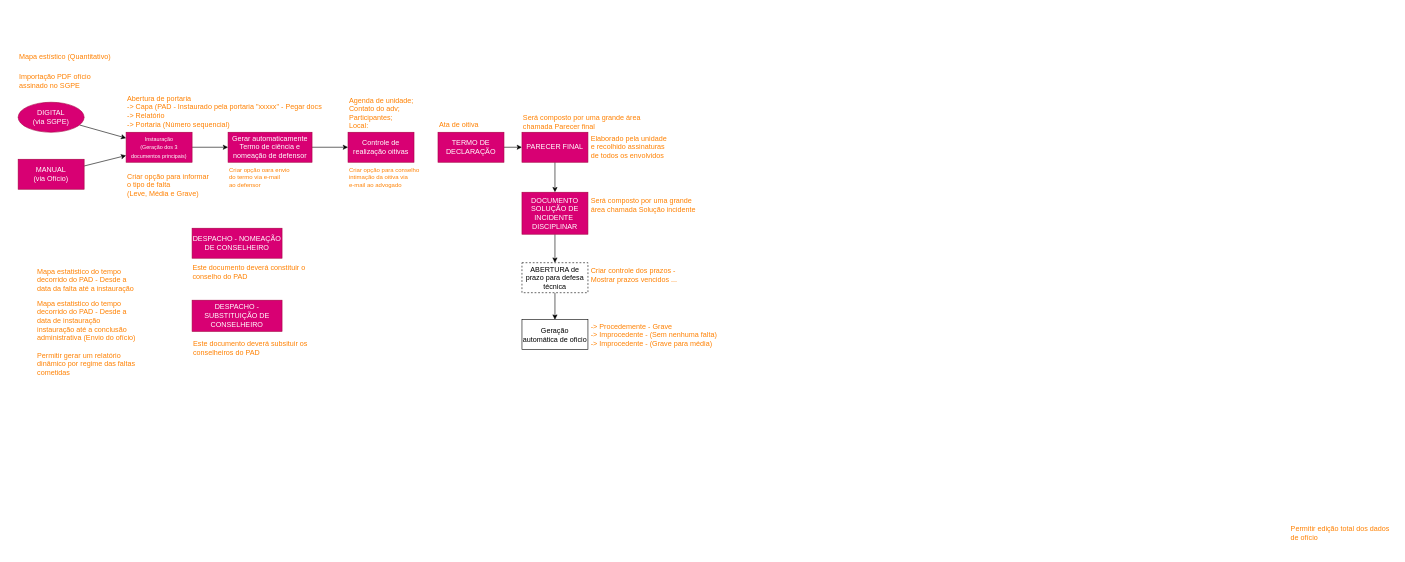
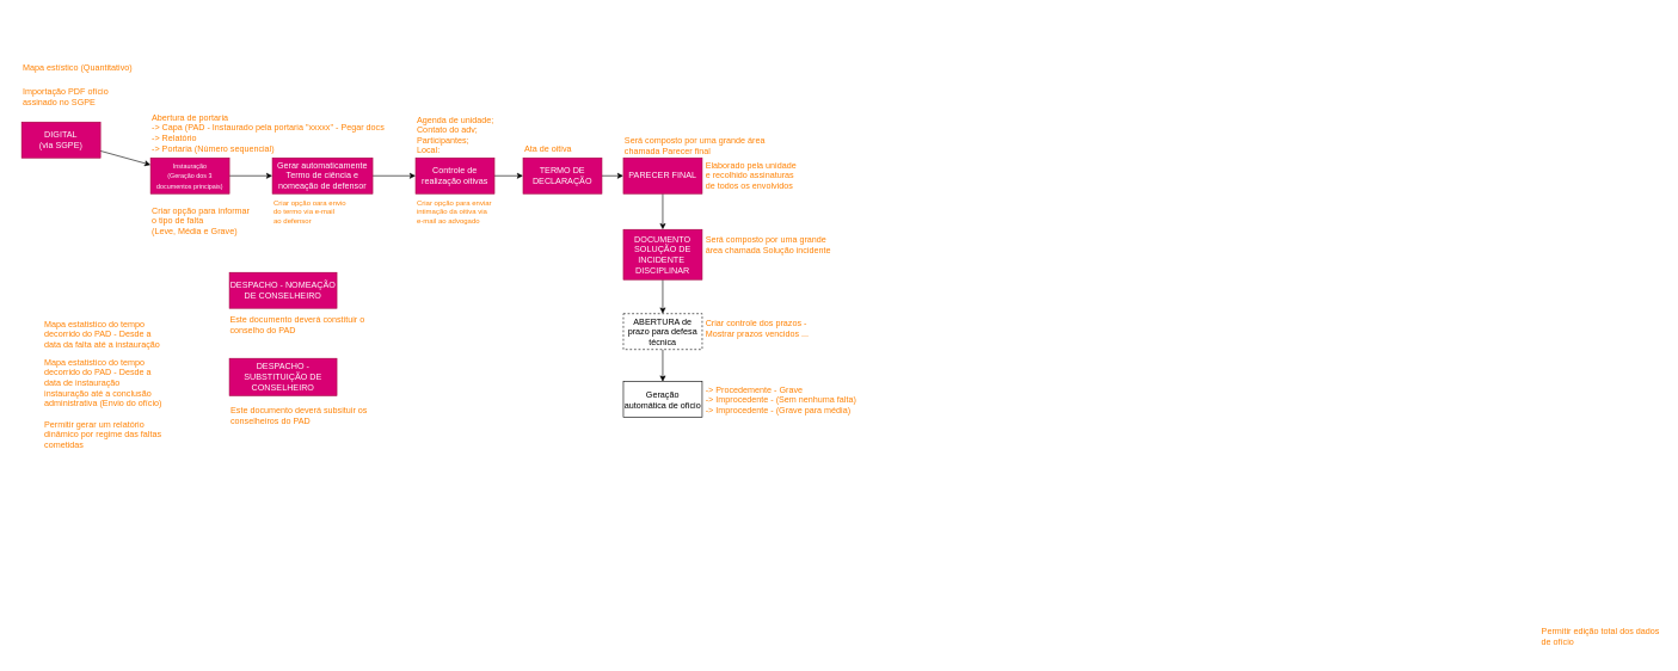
- <mxCell id="3" value="DIGITAL&lt;br&gt;(via SGPE)" style="ellipse;whiteSpace=wrap;html=1;fillColor=#d80073;fontColor=#ffffff;strokeColor=#A50040;" parent="1" vertex="1"><mxGeometry x="29" y="170" width="110" height="50" as="geometry" /></mxCell>
+ <mxCell id="3" value="DIGITAL&lt;br&gt;(via SGPE)" style="rounded=0;whiteSpace=wrap;html=1;fillColor=#d80073;fontColor=#ffffff;strokeColor=#A50040;" parent="1" vertex="1"><mxGeometry x="29" y="170" width="110" height="50" as="geometry" /></mxCell>
+ <mxCell id="12" style="edgeStyle=none;html=1;fontSize=9;" parent="1" source="13" target="19" edge="1"><mxGeometry relative="1" as="geometry" /></mxCell>
- <mxCell id="5" style="edgeStyle=none;html=1;" parent="1" source="6" target="10" edge="1"><mxGeometry relative="1" as="geometry" /></mxCell>
- <mxCell id="6" value="MANUAL&lt;br&gt;(via Ofício)" style="rounded=0;whiteSpace=wrap;html=1;fillColor=#d80073;fontColor=#ffffff;strokeColor=#A50040;" parent="1" vertex="1"><mxGeometry x="29" y="265" width="110" height="50" as="geometry" /></mxCell>
- <mxCell id="38" value="Criar opção para conselho &lt;br&gt;intimação da oitiva via &lt;br&gt;e-mail ao advogado" style="text;html=1;strokeColor=none;fillColor=none;align=left;verticalAlign=middle;whiteSpace=wrap;rounded=0;dashed=1;fontSize=10;fontColor=#FF8000;" parent="1" vertex="1"><mxGeometry x="579" y="275" width="120" height="40" as="geometry" /></mxCell>
+ <mxCell id="38" value="Criar opção para enviar &lt;br&gt;intimação da oitiva via &lt;br&gt;e-mail ao advogado" style="text;html=1;strokeColor=none;fillColor=none;align=left;verticalAlign=middle;whiteSpace=wrap;rounded=0;dashed=1;fontSize=10;fontColor=#FF8000;" parent="1" vertex="1"><mxGeometry x="579" y="275" width="120" height="40" as="geometry" /></mxCell>
